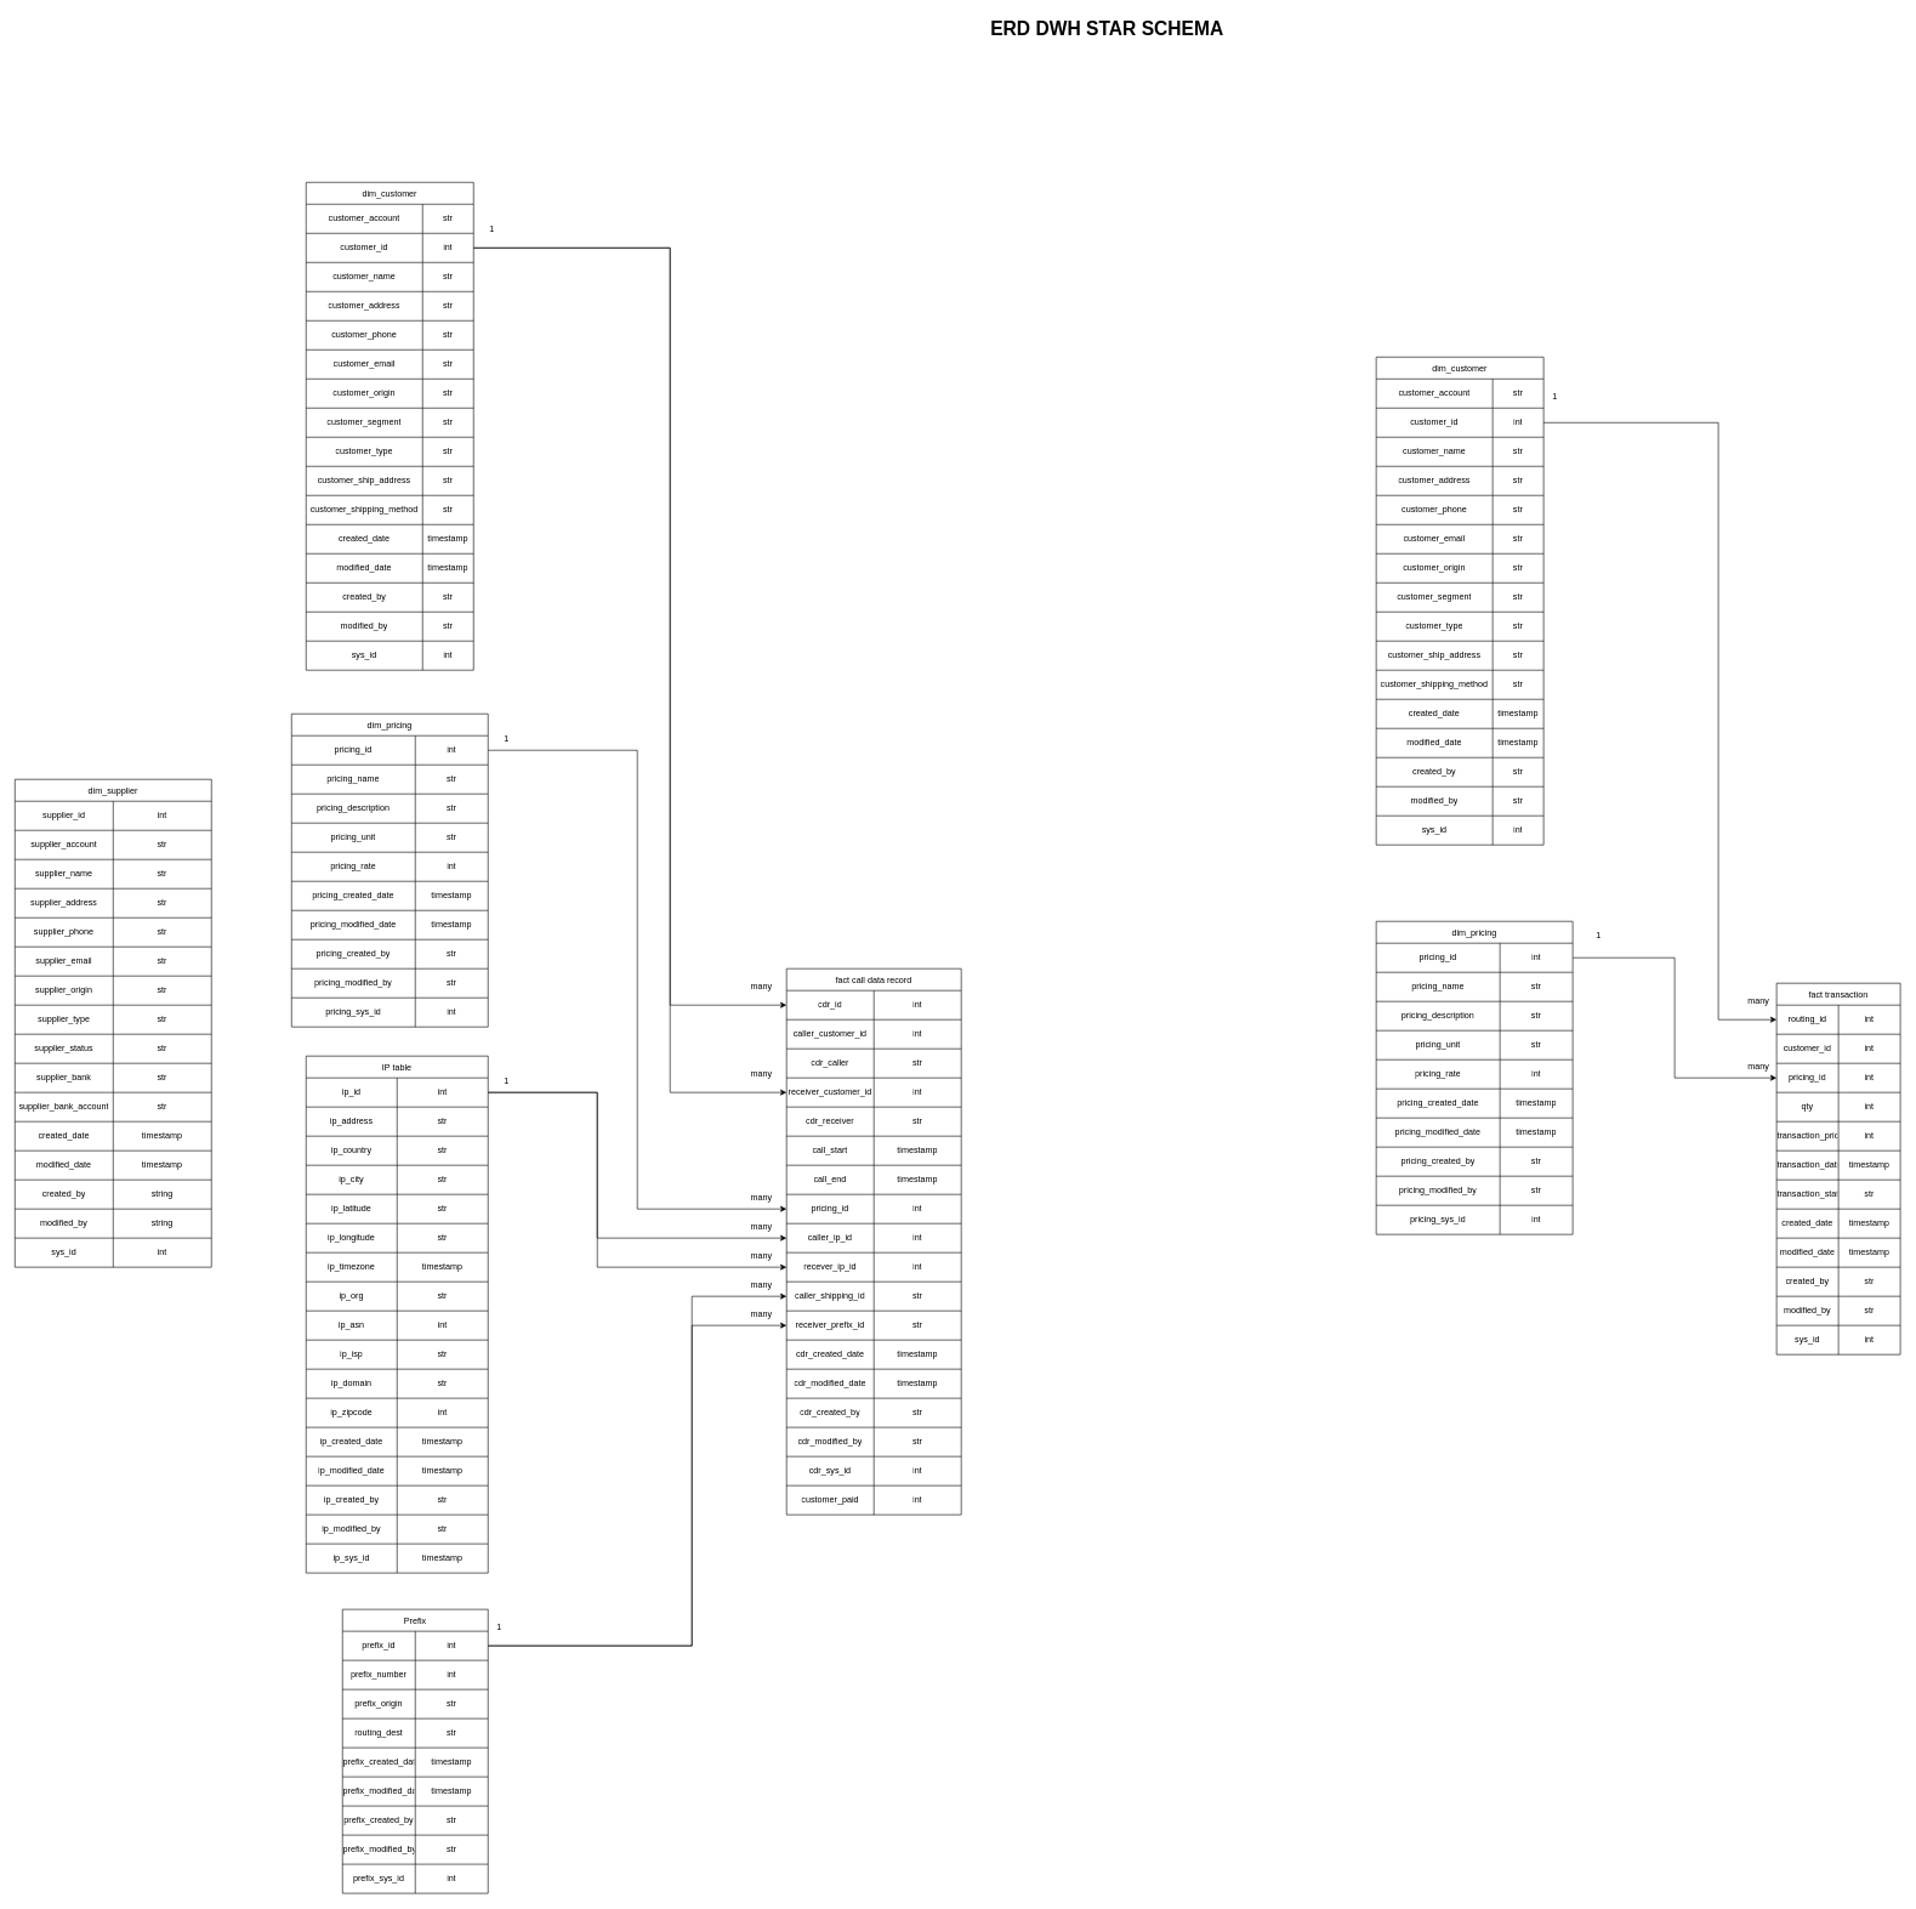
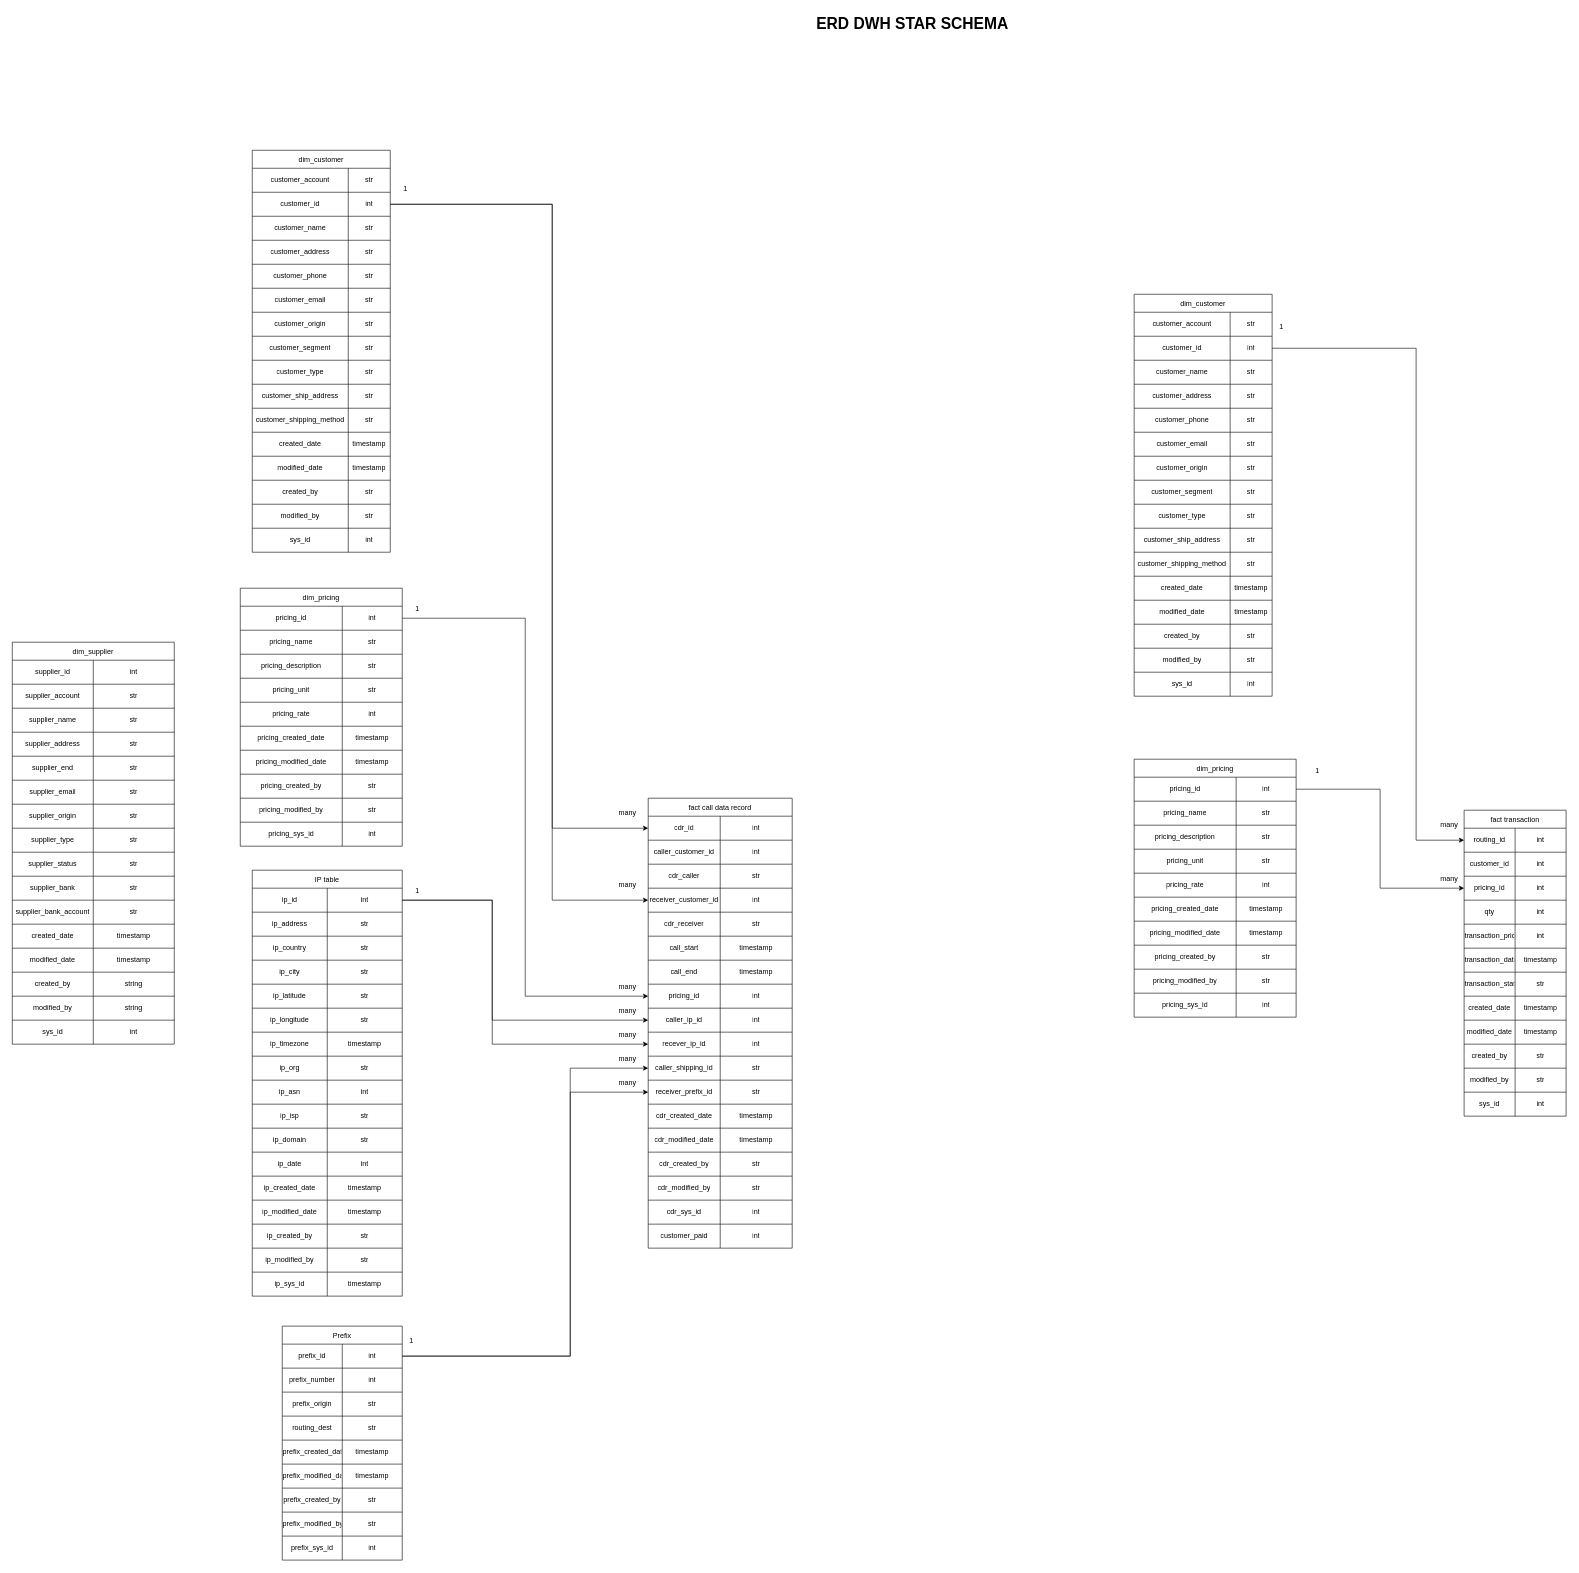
- <mxCell id="16" value="supplier_phone" style="shape=partialRectangle;html=1;whiteSpace=wrap;connectable=0;strokeColor=inherit;overflow=hidden;fillColor=none;top=0;left=0;bottom=0;right=0;pointerEvents=1;" vertex="1" parent="15"><mxGeometry width="135" height="40" as="geometry"><mxRectangle width="135" height="40" as="alternateBounds" /></mxGeometry></mxCell>
+ <mxCell id="16" value="supplier_end" style="shape=partialRectangle;html=1;whiteSpace=wrap;connectable=0;strokeColor=inherit;overflow=hidden;fillColor=none;top=0;left=0;bottom=0;right=0;pointerEvents=1;" vertex="1" parent="15"><mxGeometry width="135" height="40" as="geometry"><mxRectangle width="135" height="40" as="alternateBounds" /></mxGeometry></mxCell>
- <mxCell id="86" value="ip_zipcode" style="shape=partialRectangle;html=1;whiteSpace=wrap;connectable=0;strokeColor=inherit;overflow=hidden;fillColor=none;top=0;left=0;bottom=0;right=0;pointerEvents=1;" vertex="1" parent="85"><mxGeometry width="125" height="40" as="geometry"><mxRectangle width="125" height="40" as="alternateBounds" /></mxGeometry></mxCell>
+ <mxCell id="86" value="ip_date" style="shape=partialRectangle;html=1;whiteSpace=wrap;connectable=0;strokeColor=inherit;overflow=hidden;fillColor=none;top=0;left=0;bottom=0;right=0;pointerEvents=1;" vertex="1" parent="85"><mxGeometry width="125" height="40" as="geometry"><mxRectangle width="125" height="40" as="alternateBounds" /></mxGeometry></mxCell>
